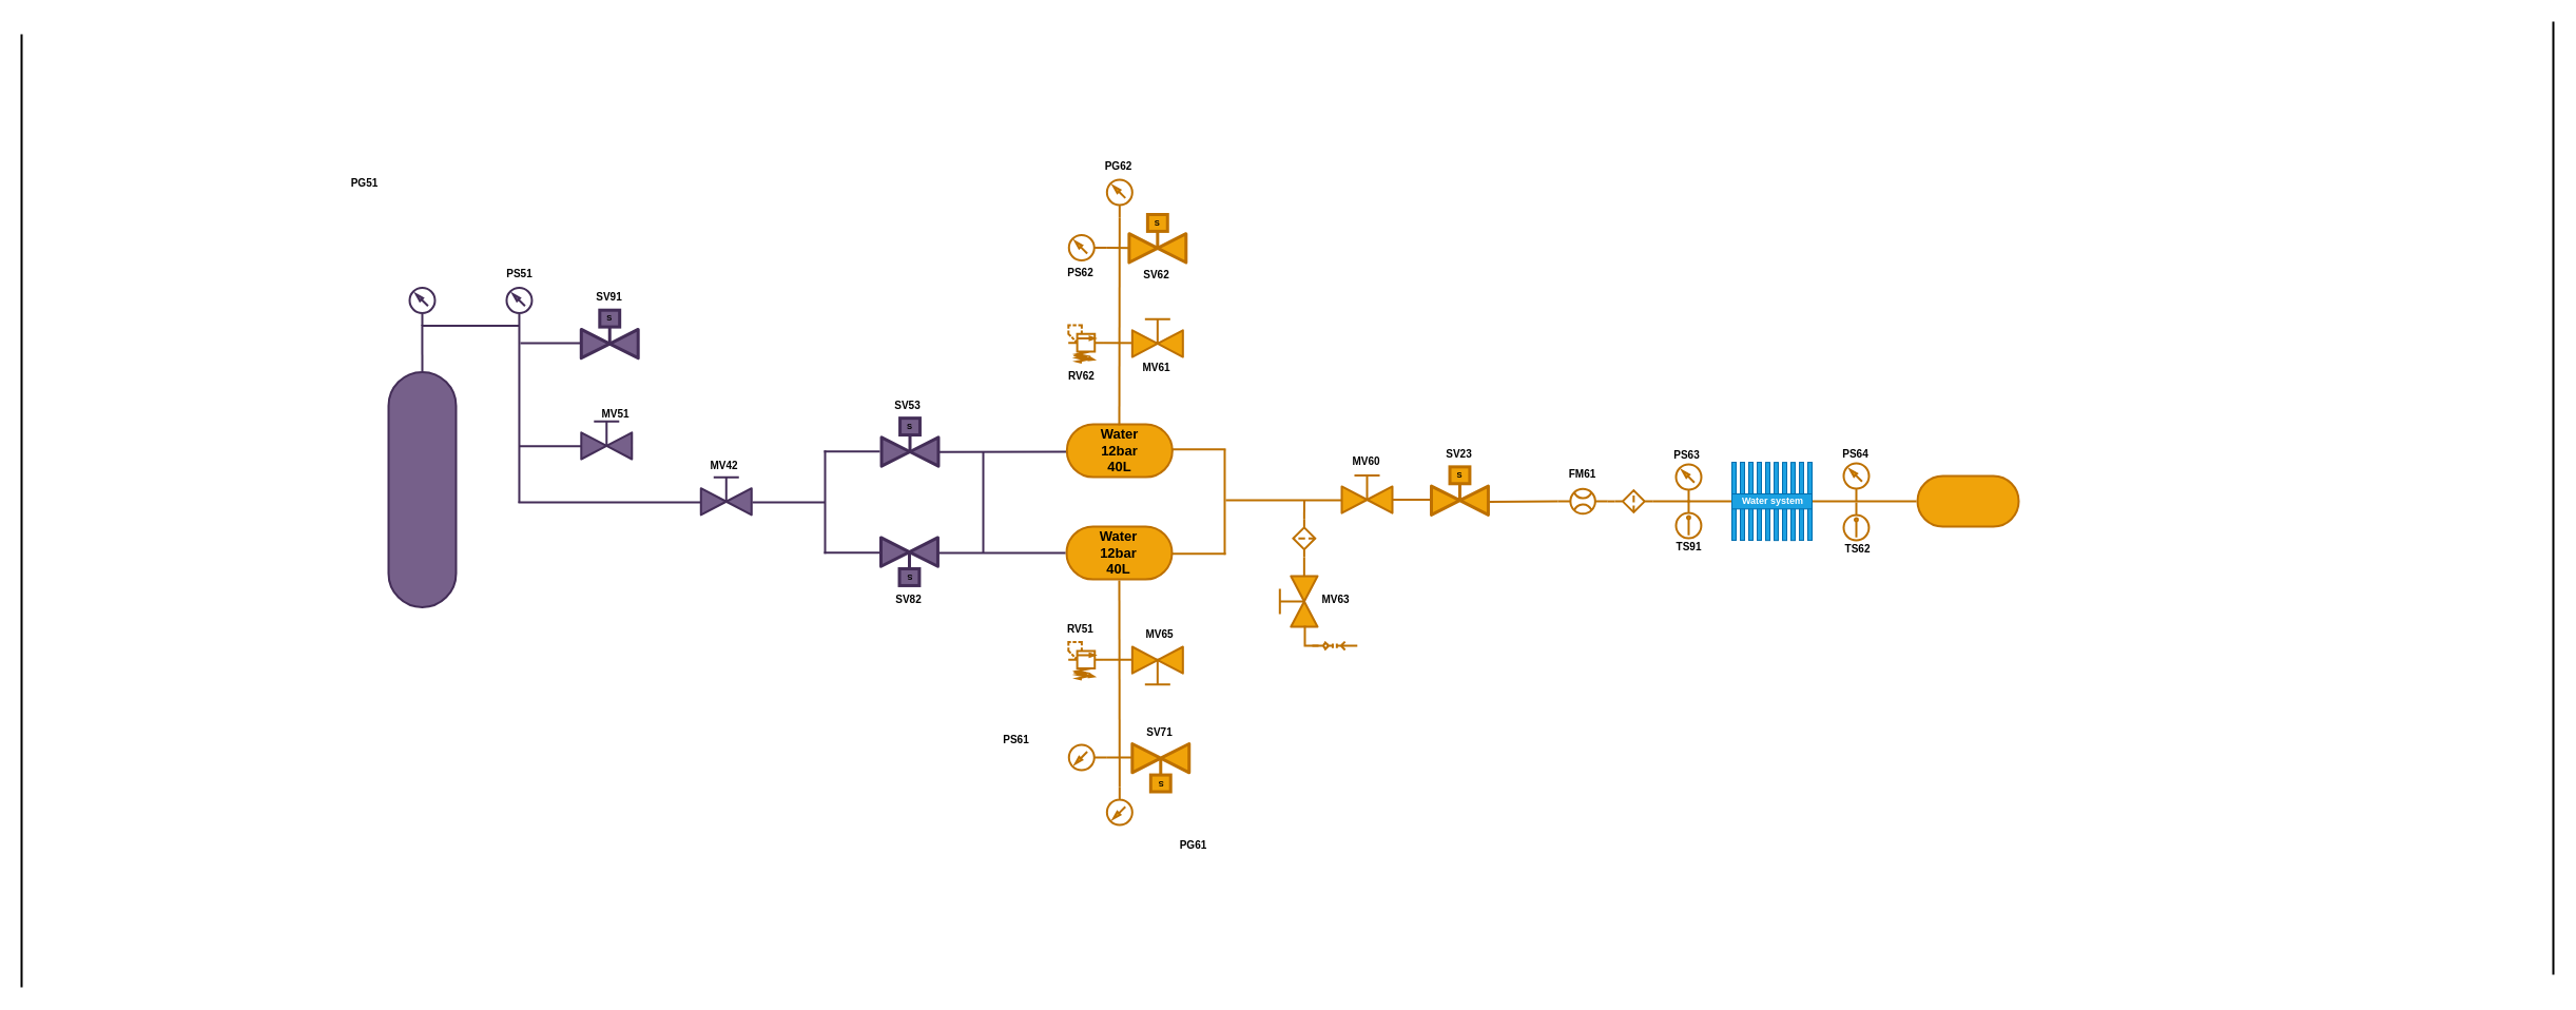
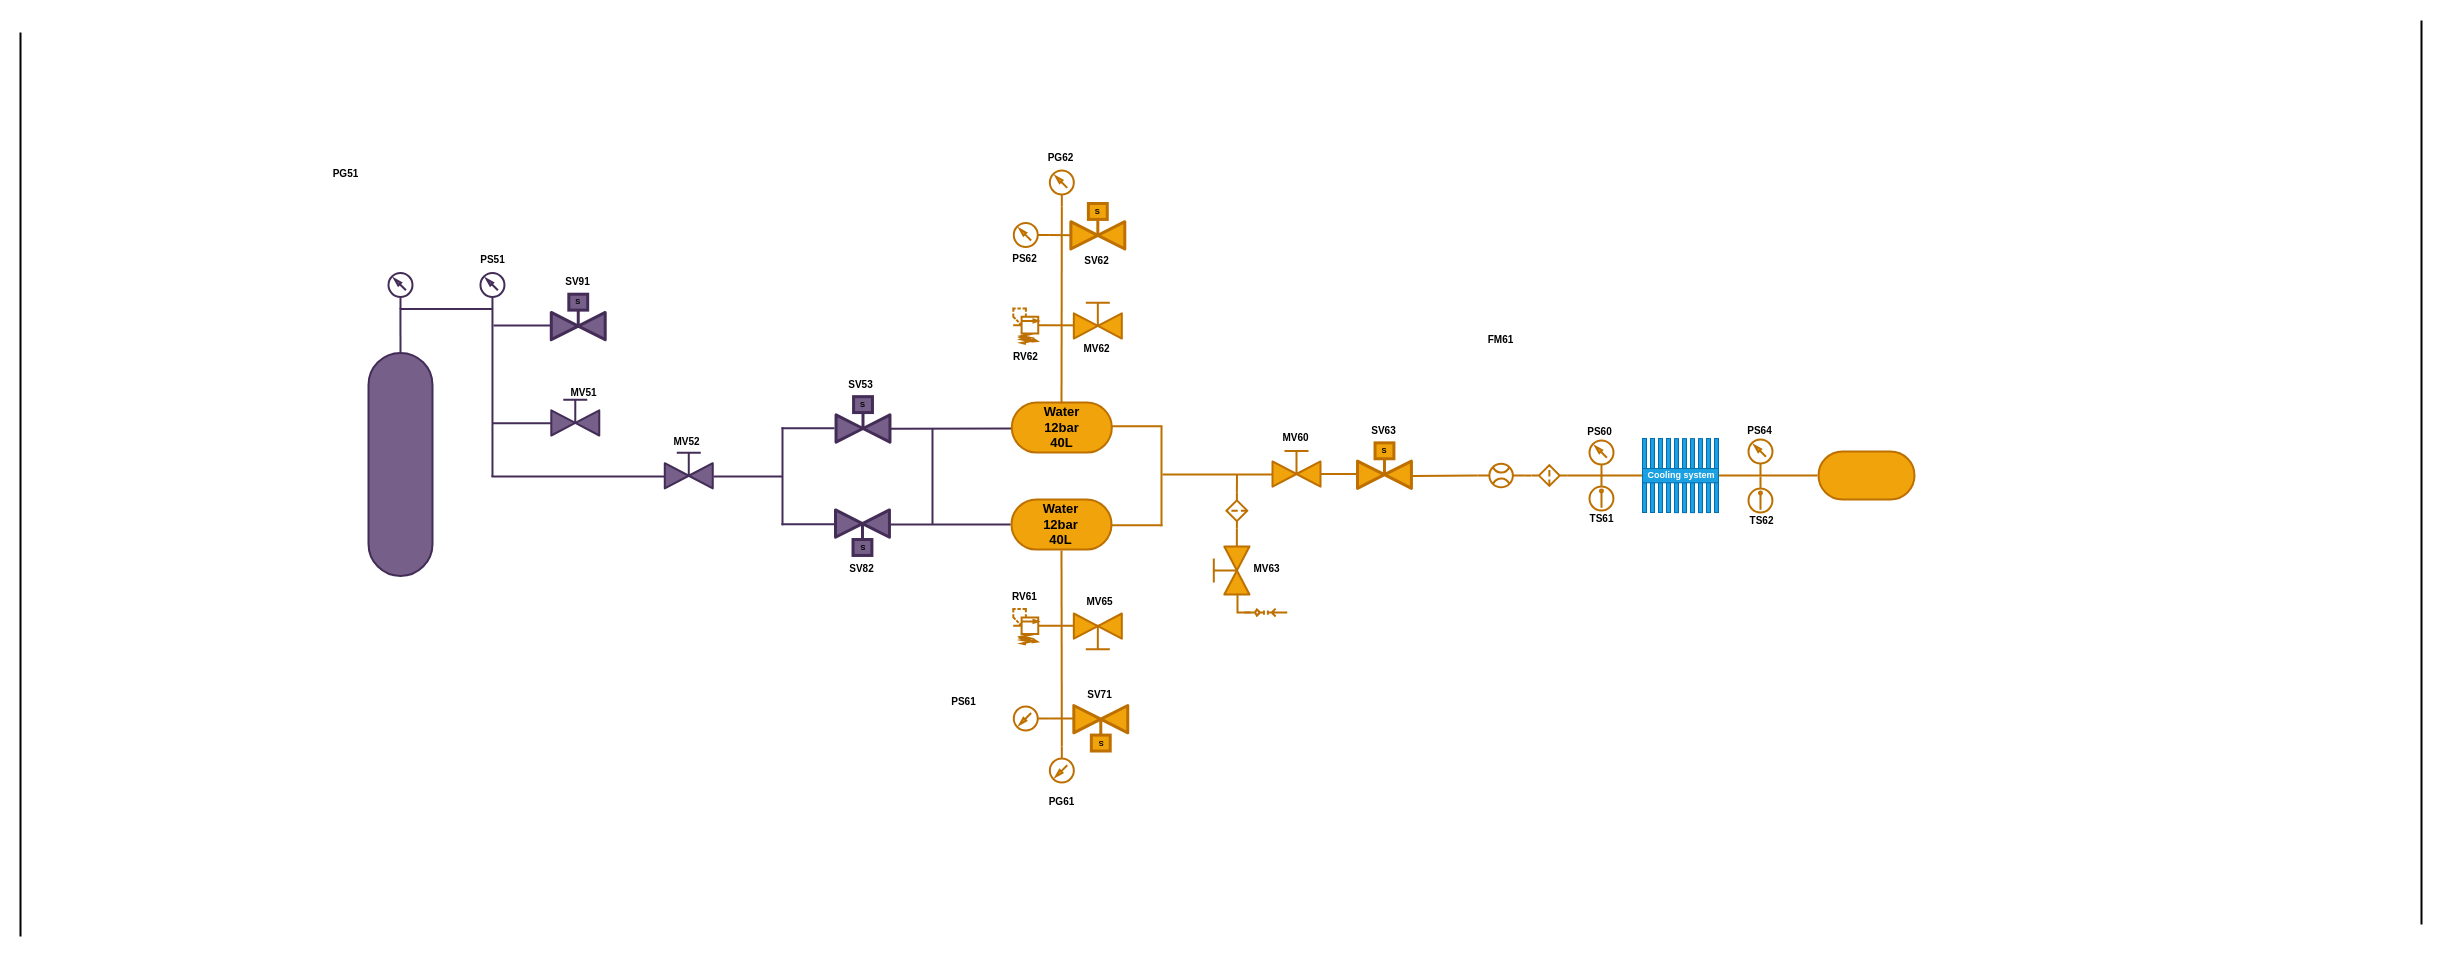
- <mxCell id="56" value="&lt;font style=&quot;font-size: 10px;&quot;&gt;&lt;b&gt;MV61&lt;/b&gt;&lt;/font&gt;" style="text;html=1;strokeColor=none;fillColor=none;align=center;verticalAlign=middle;whiteSpace=wrap;rounded=0;labelBackgroundColor=none;fontFamily=Helvetica;fontSize=12;fontColor=default;" parent="1" vertex="1"><mxGeometry x="1070.36" y="333" width="53" height="29.45" as="geometry" /></mxCell>
+ <mxCell id="56" value="&lt;font style=&quot;font-size: 10px;&quot;&gt;&lt;b&gt;MV62&lt;/b&gt;&lt;/font&gt;" style="text;html=1;strokeColor=none;fillColor=none;align=center;verticalAlign=middle;whiteSpace=wrap;rounded=0;labelBackgroundColor=none;fontFamily=Helvetica;fontSize=12;fontColor=default;" parent="1" vertex="1"><mxGeometry x="1070.36" y="333" width="53" height="29.45" as="geometry" /></mxCell>
- <mxCell id="65" value="&lt;span style=&quot;font-size: 10px;&quot;&gt;&lt;b&gt;SV23&lt;/b&gt;&lt;/span&gt;" style="text;html=1;strokeColor=none;fillColor=none;align=center;verticalAlign=middle;whiteSpace=wrap;rounded=0;labelBackgroundColor=none;fontFamily=Helvetica;fontSize=12;fontColor=default;" parent="1" vertex="1"><mxGeometry x="1357" y="415" width="53" height="29.45" as="geometry" /></mxCell>
+ <mxCell id="65" value="&lt;span style=&quot;font-size: 10px;&quot;&gt;&lt;b&gt;SV63&lt;/b&gt;&lt;/span&gt;" style="text;html=1;strokeColor=none;fillColor=none;align=center;verticalAlign=middle;whiteSpace=wrap;rounded=0;labelBackgroundColor=none;fontFamily=Helvetica;fontSize=12;fontColor=default;" parent="1" vertex="1"><mxGeometry x="1357" y="415" width="53" height="29.45" as="geometry" /></mxCell>
- <mxCell id="80" value="&lt;span style=&quot;font-size: 10px;&quot;&gt;&lt;b&gt;PS63&lt;/b&gt;&lt;/span&gt;" style="text;html=1;strokeColor=none;fillColor=none;align=center;verticalAlign=middle;whiteSpace=wrap;rounded=0;labelBackgroundColor=none;fontFamily=Helvetica;fontSize=12;fontColor=default;" parent="1" vertex="1"><mxGeometry x="1573" y="416" width="53" height="29.45" as="geometry" /></mxCell>
+ <mxCell id="80" value="&lt;span style=&quot;font-size: 10px;&quot;&gt;&lt;b&gt;PS60&lt;/b&gt;&lt;/span&gt;" style="text;html=1;strokeColor=none;fillColor=none;align=center;verticalAlign=middle;whiteSpace=wrap;rounded=0;labelBackgroundColor=none;fontFamily=Helvetica;fontSize=12;fontColor=default;" parent="1" vertex="1"><mxGeometry x="1573" y="416" width="53" height="29.45" as="geometry" /></mxCell>
- <mxCell id="86" value="&lt;font style=&quot;font-size: 10px;&quot;&gt;&lt;b&gt;MV42&lt;/b&gt;&lt;/font&gt;" style="text;html=1;strokeColor=none;fillColor=none;align=center;verticalAlign=middle;whiteSpace=wrap;rounded=0;labelBackgroundColor=none;fontFamily=Helvetica;fontSize=12;fontColor=default;" parent="1" vertex="1"><mxGeometry x="660.27" y="426.75" width="53" height="29.45" as="geometry" /></mxCell>
+ <mxCell id="86" value="&lt;font style=&quot;font-size: 10px;&quot;&gt;&lt;b&gt;MV52&lt;/b&gt;&lt;/font&gt;" style="text;html=1;strokeColor=none;fillColor=none;align=center;verticalAlign=middle;whiteSpace=wrap;rounded=0;labelBackgroundColor=none;fontFamily=Helvetica;fontSize=12;fontColor=default;" parent="1" vertex="1"><mxGeometry x="660.27" y="426.75" width="53" height="29.45" as="geometry" /></mxCell>
- <mxCell id="57" value="&lt;span style=&quot;font-size: 10px;&quot;&gt;&lt;b&gt;FM61&lt;/b&gt;&lt;/span&gt;" style="text;html=1;strokeColor=none;fillColor=none;align=center;verticalAlign=middle;whiteSpace=wrap;rounded=0;labelBackgroundColor=none;fontFamily=Helvetica;fontSize=12;fontColor=default;" parent="1" vertex="1"><mxGeometry x="1474.12" y="433.86" width="53" height="29.45" as="geometry" /></mxCell>
+ <mxCell id="57" value="&lt;span style=&quot;font-size: 10px;&quot;&gt;&lt;b&gt;FM61&lt;/b&gt;&lt;/span&gt;" style="text;html=1;strokeColor=none;fillColor=none;align=center;verticalAlign=middle;whiteSpace=wrap;rounded=0;labelBackgroundColor=none;fontFamily=Helvetica;fontSize=12;fontColor=default;" parent="1" vertex="1"><mxGeometry x="1474.12" y="323.86" width="53" height="29.45" as="geometry" /></mxCell>
- <mxCell id="90" value="&lt;div style=&quot;text-align: justify;&quot;&gt;&lt;b style=&quot;background-color: initial;&quot;&gt;&lt;font style=&quot;font-size: 9px;&quot;&gt;Water system&lt;/font&gt;&lt;/b&gt;&lt;/div&gt;" style="text;html=1;strokeColor=none;fillColor=none;align=center;verticalAlign=middle;whiteSpace=wrap;rounded=0;labelBackgroundColor=none;fontFamily=Helvetica;fontSize=12;fontColor=#ffffff;" parent="1" vertex="1"><mxGeometry x="1643" y="466.45" width="76" height="14.28" as="geometry" /></mxCell>
+ <mxCell id="90" value="&lt;div style=&quot;text-align: justify;&quot;&gt;&lt;b style=&quot;background-color: initial;&quot;&gt;&lt;font style=&quot;font-size: 9px;&quot;&gt;Cooling system&lt;/font&gt;&lt;/b&gt;&lt;/div&gt;" style="text;html=1;strokeColor=none;fillColor=none;align=center;verticalAlign=middle;whiteSpace=wrap;rounded=0;labelBackgroundColor=none;fontFamily=Helvetica;fontSize=12;fontColor=#ffffff;" parent="1" vertex="1"><mxGeometry x="1643" y="466.45" width="76" height="14.28" as="geometry" /></mxCell>
- <mxCell id="82" value="&lt;span style=&quot;font-size: 10px;&quot;&gt;&lt;b&gt;TS91&lt;/b&gt;&lt;/span&gt;" style="text;html=1;strokeColor=none;fillColor=none;align=center;verticalAlign=middle;whiteSpace=wrap;rounded=0;labelBackgroundColor=none;fontFamily=Helvetica;fontSize=12;fontColor=default;" parent="1" vertex="1"><mxGeometry x="1575" y="503.65" width="53" height="29.45" as="geometry" /></mxCell>
+ <mxCell id="82" value="&lt;span style=&quot;font-size: 10px;&quot;&gt;&lt;b&gt;TS61&lt;/b&gt;&lt;/span&gt;" style="text;html=1;strokeColor=none;fillColor=none;align=center;verticalAlign=middle;whiteSpace=wrap;rounded=0;labelBackgroundColor=none;fontFamily=Helvetica;fontSize=12;fontColor=default;" parent="1" vertex="1"><mxGeometry x="1575" y="503.65" width="53" height="29.45" as="geometry" /></mxCell>
- <mxCell id="58" value="&lt;font style=&quot;font-size: 10px;&quot;&gt;&lt;b&gt;RV51&lt;/b&gt;&lt;/font&gt;" style="text;html=1;strokeColor=none;fillColor=none;align=center;verticalAlign=middle;whiteSpace=wrap;rounded=0;labelBackgroundColor=none;fontFamily=Helvetica;fontSize=12;fontColor=default;" parent="1" vertex="1"><mxGeometry x="998" y="581" width="53" height="29.45" as="geometry" /></mxCell>
+ <mxCell id="58" value="&lt;font style=&quot;font-size: 10px;&quot;&gt;&lt;b&gt;RV61&lt;/b&gt;&lt;/font&gt;" style="text;html=1;strokeColor=none;fillColor=none;align=center;verticalAlign=middle;whiteSpace=wrap;rounded=0;labelBackgroundColor=none;fontFamily=Helvetica;fontSize=12;fontColor=default;" parent="1" vertex="1"><mxGeometry x="998" y="581" width="53" height="29.45" as="geometry" /></mxCell>
- <mxCell id="62" value="&lt;span style=&quot;font-size: 10px;&quot;&gt;&lt;b&gt;PG61&lt;/b&gt;&lt;/span&gt;" style="text;html=1;strokeColor=none;fillColor=none;align=center;verticalAlign=middle;whiteSpace=wrap;rounded=0;labelBackgroundColor=none;fontFamily=Helvetica;fontSize=12;fontColor=default;" parent="1" vertex="1"><mxGeometry x="1104.83" y="786" width="53" height="29.45" as="geometry" /></mxCell>
+ <mxCell id="62" value="&lt;span style=&quot;font-size: 10px;&quot;&gt;&lt;b&gt;PG61&lt;/b&gt;&lt;/span&gt;" style="text;html=1;strokeColor=none;fillColor=none;align=center;verticalAlign=middle;whiteSpace=wrap;rounded=0;labelBackgroundColor=none;fontFamily=Helvetica;fontSize=12;fontColor=default;" parent="1" vertex="1"><mxGeometry x="1034.83" y="786" width="53" height="29.45" as="geometry" /></mxCell>
